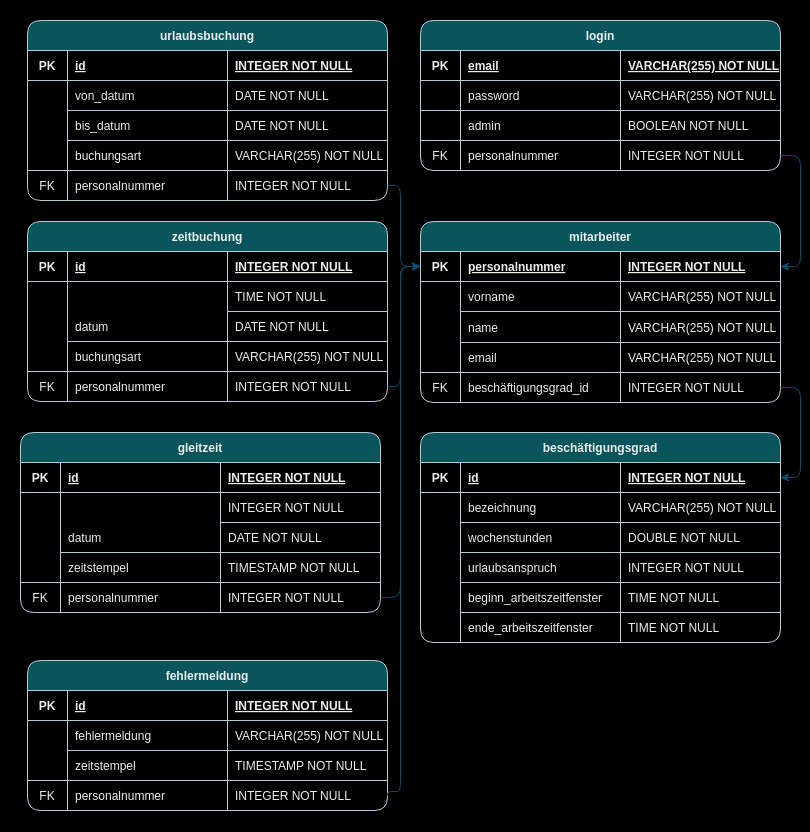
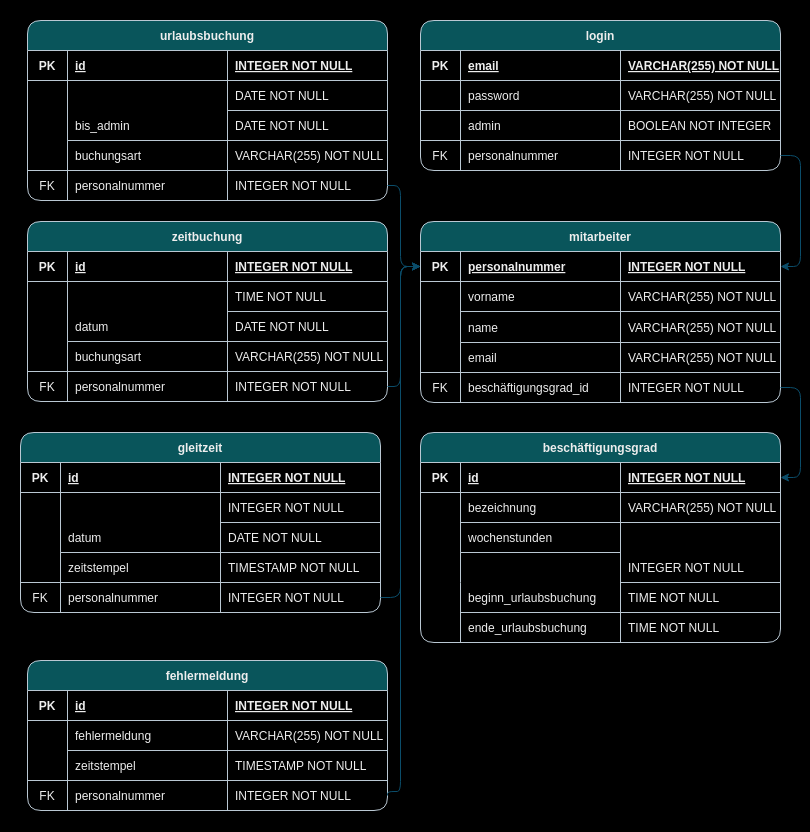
- <mxCell id="93" value="von_datum" style="shape=partialRectangle;overflow=hidden;connectable=0;fillColor=none;top=0;left=0;bottom=1;right=0;align=left;spacingLeft=6;rounded=1;labelBackgroundColor=none;strokeColor=#BAC8D3;fontColor=#EEEEEE;" parent="91" vertex="1"><mxGeometry x="40" width="160" height="30" as="geometry"><mxRectangle width="160" height="30" as="alternateBounds" /></mxGeometry></mxCell>
- <mxCell id="97" value="bis_datum" style="shape=partialRectangle;overflow=hidden;connectable=0;fillColor=none;top=0;left=1;bottom=1;right=0;align=left;spacingLeft=6;rounded=1;labelBackgroundColor=none;strokeColor=#BAC8D3;fontColor=#EEEEEE;" parent="95" vertex="1"><mxGeometry x="40" width="160" height="30" as="geometry"><mxRectangle width="160" height="30" as="alternateBounds" /></mxGeometry></mxCell>
+ <mxCell id="97" value="bis_admin" style="shape=partialRectangle;overflow=hidden;connectable=0;fillColor=none;top=0;left=1;bottom=1;right=0;align=left;spacingLeft=6;rounded=1;labelBackgroundColor=none;strokeColor=#BAC8D3;fontColor=#EEEEEE;" parent="95" vertex="1"><mxGeometry x="40" width="160" height="30" as="geometry"><mxRectangle width="160" height="30" as="alternateBounds" /></mxGeometry></mxCell>
- <mxCell id="39" value="BOOLEAN NOT NULL" style="shape=partialRectangle;overflow=hidden;connectable=0;fillColor=none;top=1;left=0;bottom=0;right=0;align=left;spacingLeft=6;rounded=1;labelBackgroundColor=none;strokeColor=#BAC8D3;fontColor=#EEEEEE;" parent="36" vertex="1"><mxGeometry x="200" width="160" height="30" as="geometry"><mxRectangle width="160" height="30" as="alternateBounds" /></mxGeometry></mxCell>
+ <mxCell id="39" value="BOOLEAN NOT INTEGER" style="shape=partialRectangle;overflow=hidden;connectable=0;fillColor=none;top=1;left=0;bottom=0;right=0;align=left;spacingLeft=6;rounded=1;labelBackgroundColor=none;strokeColor=#BAC8D3;fontColor=#EEEEEE;" parent="36" vertex="1"><mxGeometry x="200" width="160" height="30" as="geometry"><mxRectangle width="160" height="30" as="alternateBounds" /></mxGeometry></mxCell>
- <mxCell id="14" value="DOUBLE NOT NULL" style="shape=partialRectangle;overflow=hidden;connectable=0;fillColor=none;top=0;left=1;bottom=1;right=0;align=left;spacingLeft=6;rounded=1;labelBackgroundColor=none;strokeColor=#BAC8D3;fontColor=#EEEEEE;" parent="11" vertex="1"><mxGeometry x="200" width="160" height="30" as="geometry"><mxRectangle width="160" height="30" as="alternateBounds" /></mxGeometry></mxCell>
- <mxCell id="17" value="urlaubsanspruch" style="shape=partialRectangle;overflow=hidden;connectable=0;fillColor=none;top=0;left=1;bottom=1;right=0;align=left;spacingLeft=6;rounded=1;labelBackgroundColor=none;strokeColor=#BAC8D3;fontColor=#EEEEEE;" parent="15" vertex="1"><mxGeometry x="40" width="160" height="30" as="geometry"><mxRectangle width="160" height="30" as="alternateBounds" /></mxGeometry></mxCell>
- <mxCell id="21" value="beginn_arbeitszeitfenster" style="shape=partialRectangle;overflow=hidden;connectable=0;fillColor=none;top=0;left=0;bottom=1;right=0;align=left;spacingLeft=6;rounded=1;labelBackgroundColor=none;strokeColor=#BAC8D3;fontColor=#EEEEEE;" parent="19" vertex="1"><mxGeometry x="40" width="160" height="30" as="geometry"><mxRectangle width="160" height="30" as="alternateBounds" /></mxGeometry></mxCell>
+ <mxCell id="21" value="beginn_urlaubsbuchung" style="shape=partialRectangle;overflow=hidden;connectable=0;fillColor=none;top=0;left=0;bottom=1;right=0;align=left;spacingLeft=6;rounded=1;labelBackgroundColor=none;strokeColor=#BAC8D3;fontColor=#EEEEEE;" parent="19" vertex="1"><mxGeometry x="40" width="160" height="30" as="geometry"><mxRectangle width="160" height="30" as="alternateBounds" /></mxGeometry></mxCell>
- <mxCell id="25" value="ende_arbeitszeitfenster" style="shape=partialRectangle;overflow=hidden;connectable=0;fillColor=none;top=0;left=0;bottom=1;right=0;align=left;spacingLeft=6;rounded=1;labelBackgroundColor=none;strokeColor=#BAC8D3;fontColor=#EEEEEE;" parent="23" vertex="1"><mxGeometry x="40" width="160" height="30" as="geometry"><mxRectangle width="160" height="30" as="alternateBounds" /></mxGeometry></mxCell>
+ <mxCell id="25" value="ende_urlaubsbuchung" style="shape=partialRectangle;overflow=hidden;connectable=0;fillColor=none;top=0;left=0;bottom=1;right=0;align=left;spacingLeft=6;rounded=1;labelBackgroundColor=none;strokeColor=#BAC8D3;fontColor=#EEEEEE;" parent="23" vertex="1"><mxGeometry x="40" width="160" height="30" as="geometry"><mxRectangle width="160" height="30" as="alternateBounds" /></mxGeometry></mxCell>
